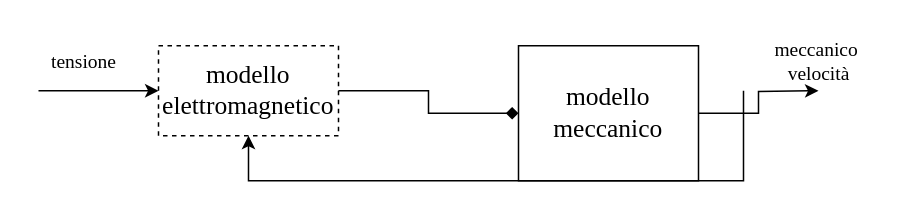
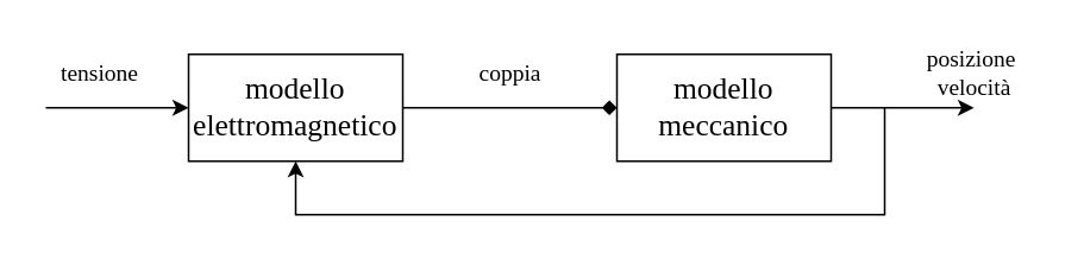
+ <mxCell id="7" value="coppia" style="text;html=1;align=center;verticalAlign=middle;resizable=0;points=[];autosize=1;strokeColor=none;fillColor=none;fontFamily=Times New Roman;fontSize=13;" vertex="1" parent="1"><mxGeometry x="255" y="25" width="60" height="30" as="geometry" /></mxCell>
- <mxCell id="6" value="meccanico&amp;nbsp;&lt;div style=&quot;font-size: 13px;&quot;&gt;velocità&lt;/div&gt;" style="text;html=1;align=center;verticalAlign=middle;resizable=0;points=[];autosize=1;strokeColor=none;fillColor=none;fontFamily=Times New Roman;fontSize=13;" vertex="1" parent="1"><mxGeometry x="505" y="20" width="80" height="40" as="geometry" /></mxCell>
+ <mxCell id="6" value="posizione&amp;nbsp;&lt;div style=&quot;font-size: 13px;&quot;&gt;velocità&lt;/div&gt;" style="text;html=1;align=center;verticalAlign=middle;resizable=0;points=[];autosize=1;strokeColor=none;fillColor=none;fontFamily=Times New Roman;fontSize=13;" vertex="1" parent="1"><mxGeometry x="505" y="20" width="80" height="40" as="geometry" /></mxCell>
- <mxCell id="3" value="modello elettromagnetico" style="rounded=0;whiteSpace=wrap;html=1;fillColor=none;fontFamily=Times New Roman;fontSize=17;dashed=1;" vertex="1" parent="1"><mxGeometry x="105" y="30" width="120" height="60" as="geometry" /></mxCell>
+ <mxCell id="3" value="modello elettromagnetico" style="rounded=0;whiteSpace=wrap;html=1;fillColor=none;fontFamily=Times New Roman;fontSize=17;" vertex="1" parent="1"><mxGeometry x="105" y="30" width="120" height="60" as="geometry" /></mxCell>
- <mxCell id="5" value="modello meccanico" style="rounded=0;whiteSpace=wrap;html=1;fillColor=none;fontFamily=Times New Roman;fontSize=17;" vertex="1" parent="1"><mxGeometry x="345" y="30" width="120" height="90" as="geometry" /></mxCell>
+ <mxCell id="5" value="modello meccanico" style="rounded=0;whiteSpace=wrap;html=1;fillColor=none;fontFamily=Times New Roman;fontSize=17;" vertex="1" parent="1"><mxGeometry x="345" y="30" width="120" height="60" as="geometry" /></mxCell>
